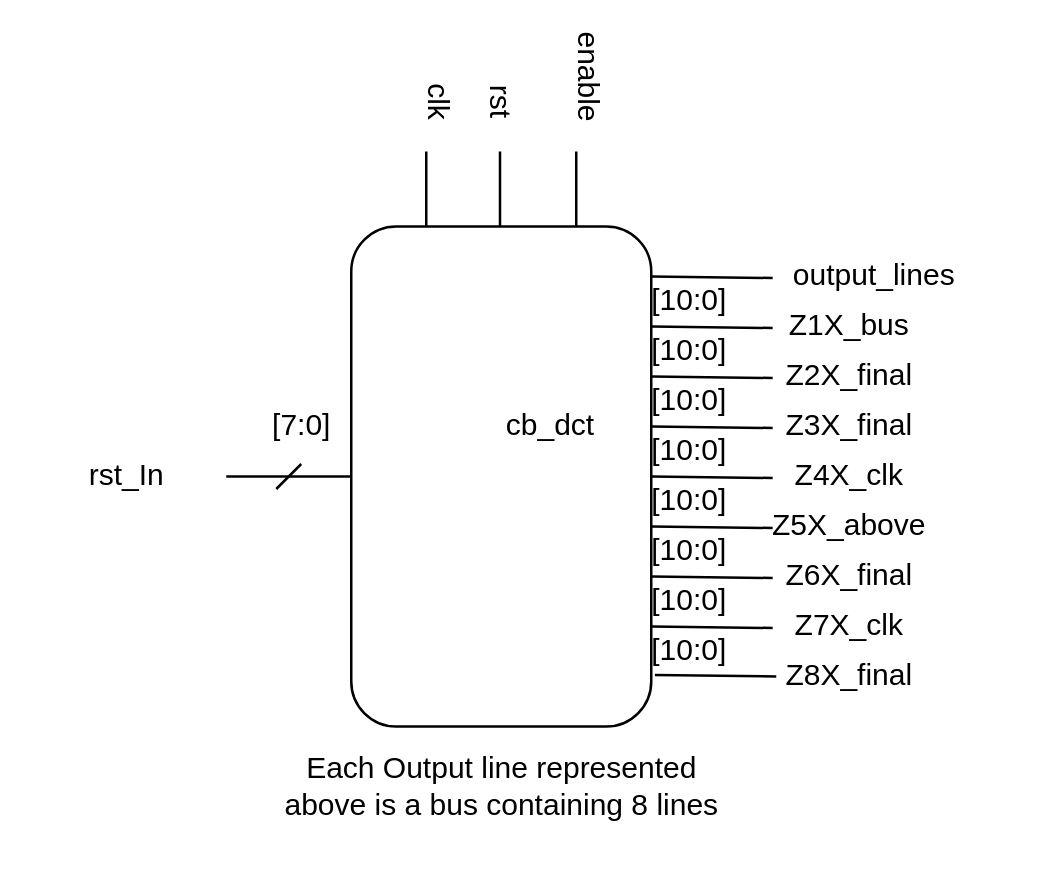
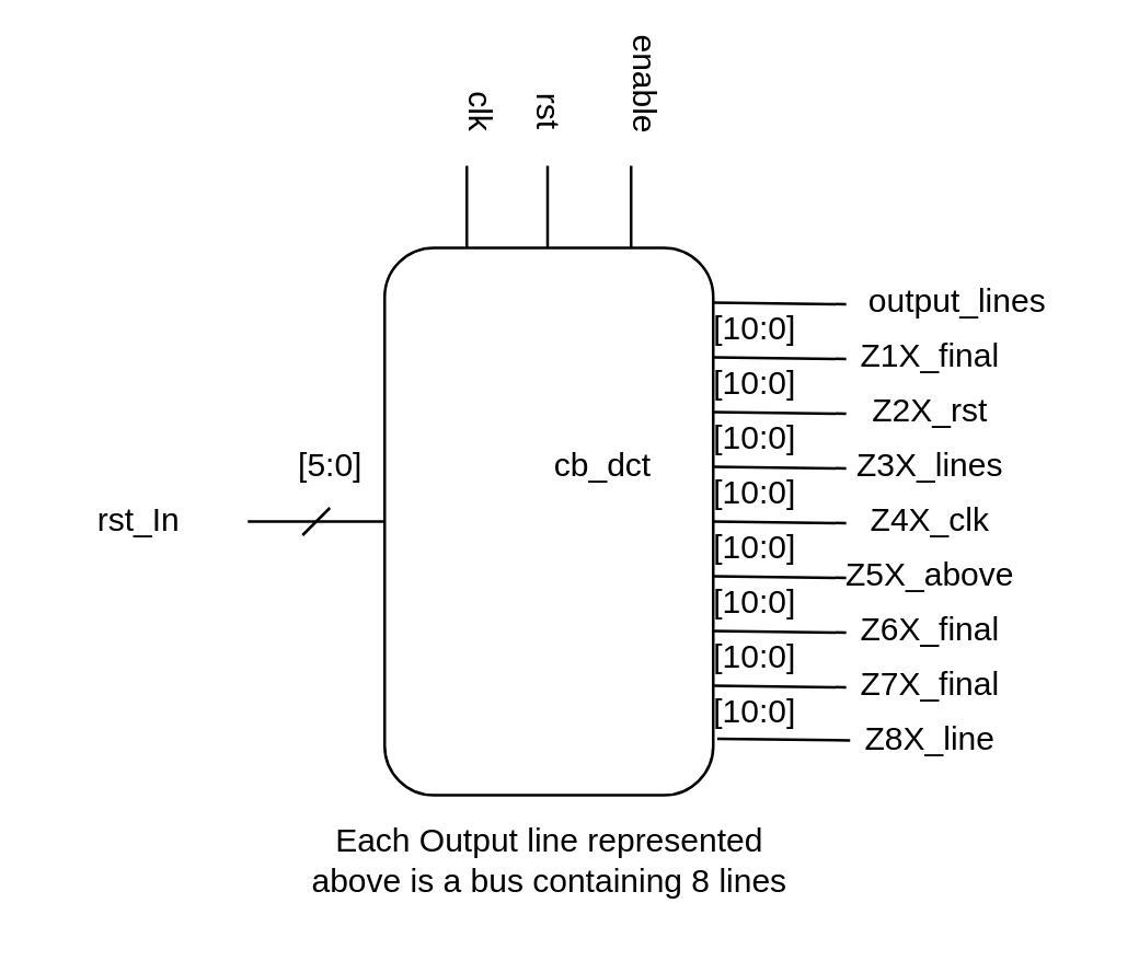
- <mxCell id="30" value="Z1X_bus" style="text;html=1;align=center;verticalAlign=middle;resizable=0;points=[];autosize=1;" vertex="1" parent="1"><mxGeometry x="304" y="120" width="70" height="20" as="geometry" /></mxCell>
+ <mxCell id="30" value="Z1X_final" style="text;html=1;align=center;verticalAlign=middle;resizable=0;points=[];autosize=1;" vertex="1" parent="1"><mxGeometry x="304" y="120" width="70" height="20" as="geometry" /></mxCell>
- <mxCell id="31" value="Z2X_final" style="text;html=1;align=center;verticalAlign=middle;resizable=0;points=[];autosize=1;" vertex="1" parent="1"><mxGeometry x="304" y="140" width="70" height="20" as="geometry" /></mxCell>
+ <mxCell id="31" value="Z2X_rst" style="text;html=1;align=center;verticalAlign=middle;resizable=0;points=[];autosize=1;" vertex="1" parent="1"><mxGeometry x="304" y="140" width="70" height="20" as="geometry" /></mxCell>
- <mxCell id="21" value="[7:0]" style="text;html=1;align=center;verticalAlign=middle;resizable=0;points=[];autosize=1;" vertex="1" parent="1"><mxGeometry x="100" y="160" width="40" height="20" as="geometry" /></mxCell>
+ <mxCell id="21" value="[5:0]" style="text;html=1;align=center;verticalAlign=middle;resizable=0;points=[];autosize=1;" vertex="1" parent="1"><mxGeometry x="100" y="160" width="40" height="20" as="geometry" /></mxCell>
- <mxCell id="32" value="Z3X_final" style="text;html=1;align=center;verticalAlign=middle;resizable=0;points=[];autosize=1;" vertex="1" parent="1"><mxGeometry x="304" y="160" width="70" height="20" as="geometry" /></mxCell>
+ <mxCell id="32" value="Z3X_lines" style="text;html=1;align=center;verticalAlign=middle;resizable=0;points=[];autosize=1;" vertex="1" parent="1"><mxGeometry x="304" y="160" width="70" height="20" as="geometry" /></mxCell>
- <mxCell id="36" value="Z7X_clk" style="text;html=1;align=center;verticalAlign=middle;resizable=0;points=[];autosize=1;" vertex="1" parent="1"><mxGeometry x="304" y="240" width="70" height="20" as="geometry" /></mxCell>
+ <mxCell id="36" value="Z7X_final" style="text;html=1;align=center;verticalAlign=middle;resizable=0;points=[];autosize=1;" vertex="1" parent="1"><mxGeometry x="304" y="240" width="70" height="20" as="geometry" /></mxCell>
- <mxCell id="37" value="Z8X_final" style="text;html=1;align=center;verticalAlign=middle;resizable=0;points=[];autosize=1;" vertex="1" parent="1"><mxGeometry x="304" y="260" width="70" height="20" as="geometry" /></mxCell>
+ <mxCell id="37" value="Z8X_line" style="text;html=1;align=center;verticalAlign=middle;resizable=0;points=[];autosize=1;" vertex="1" parent="1"><mxGeometry x="304" y="260" width="70" height="20" as="geometry" /></mxCell>
